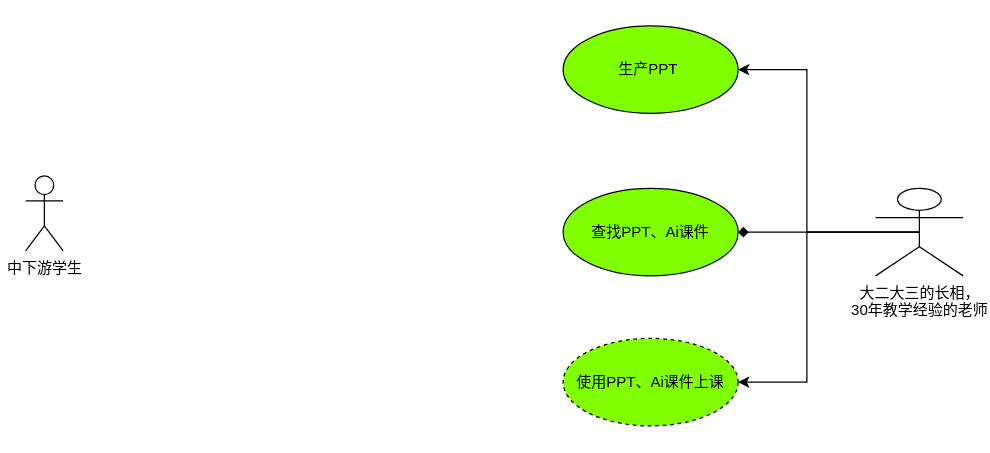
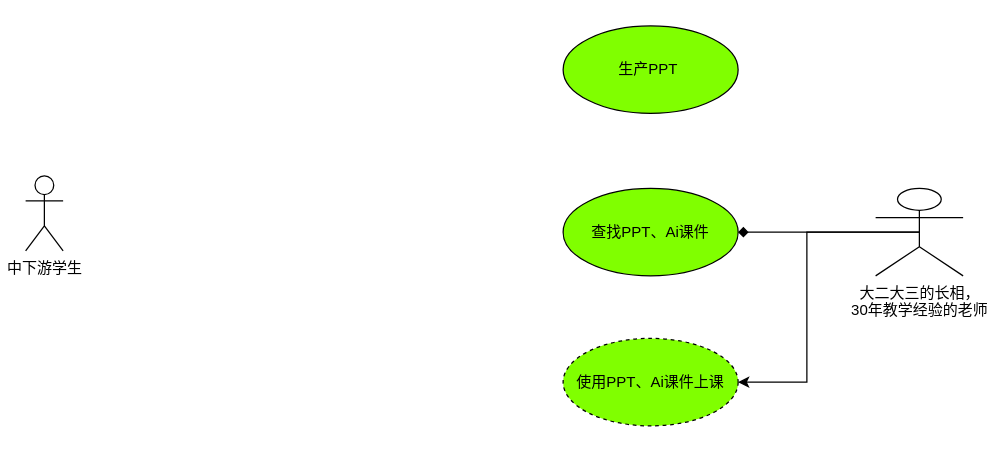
- <mxCell id="5" style="edgeStyle=orthogonalEdgeStyle;rounded=0;orthogonalLoop=1;jettySize=auto;html=1;exitX=0.5;exitY=0.5;exitDx=0;exitDy=0;exitPerimeter=0;entryX=1;entryY=0.5;entryDx=0;entryDy=0;" edge="1" parent="1" source="6" target="7"><mxGeometry relative="1" as="geometry" /></mxCell>
